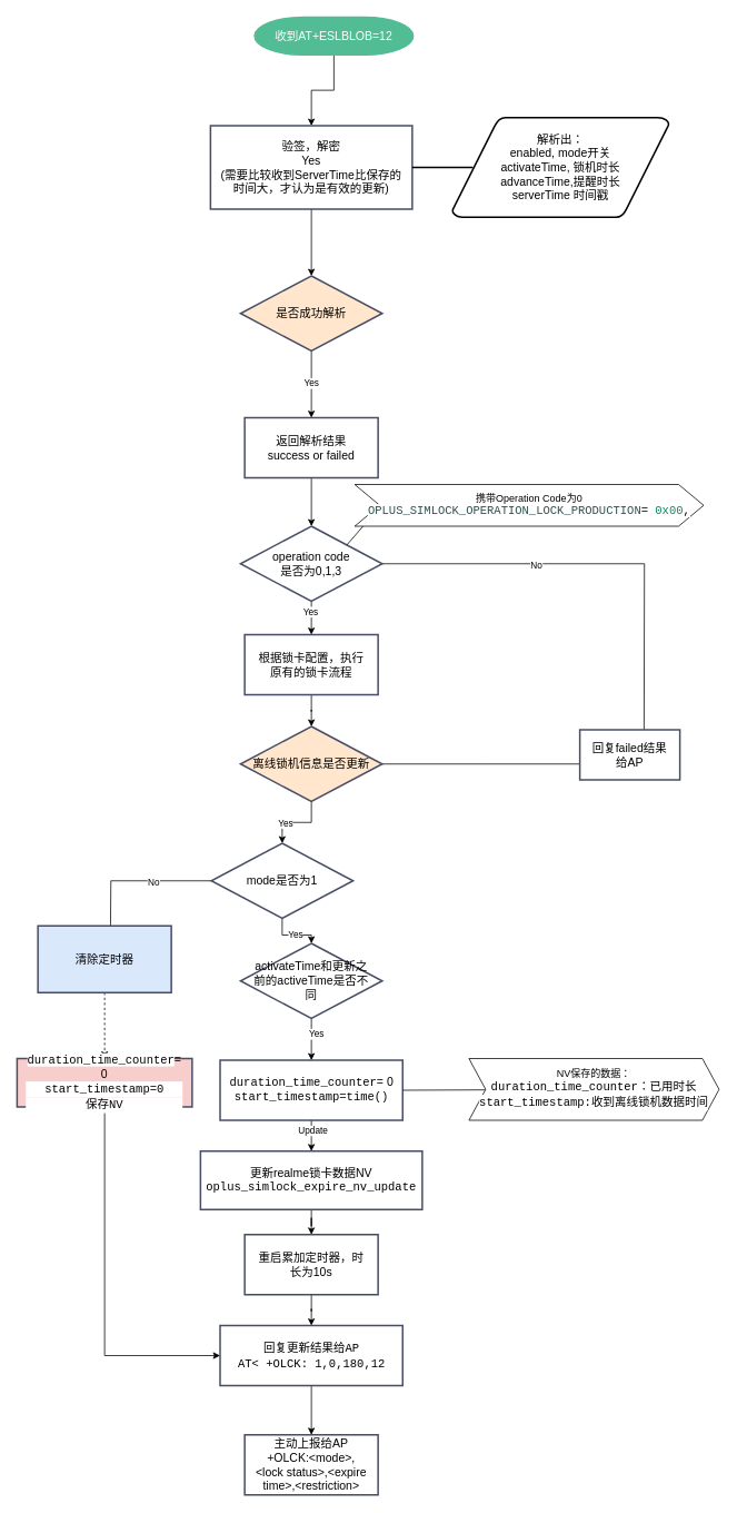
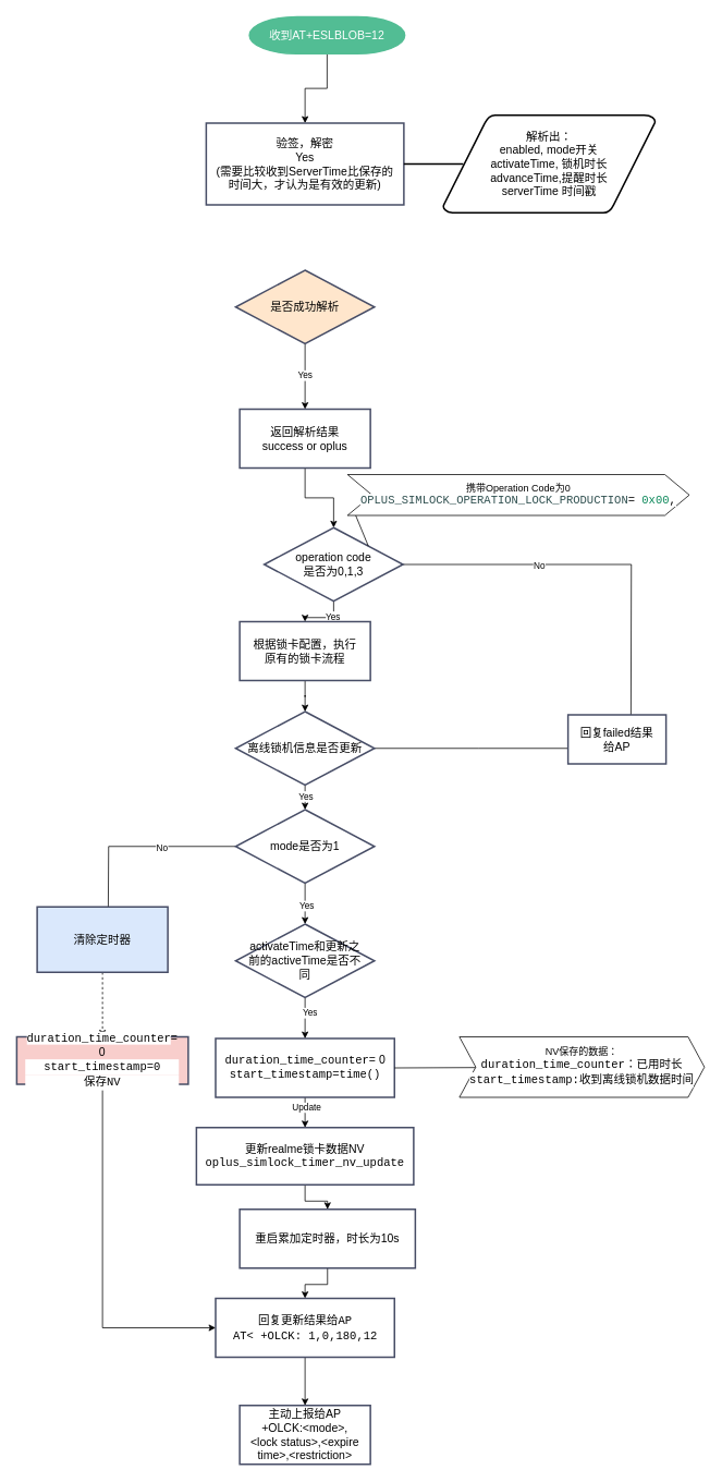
- <mxCell id="4" value="" style="edgeStyle=orthogonalEdgeStyle;rounded=0;orthogonalLoop=1;jettySize=auto;html=1;" parent="1" source="5" target="10" edge="1"><mxGeometry relative="1" as="geometry" /></mxCell>
- <mxCell id="12" value="返回解析结果&lt;div&gt;success or failed&lt;/div&gt;" style="fontSize=14;spacingLeft=10;spacingRight=10;zwfType=basicShape;rounded=0;strokeWidth=2;strokeColor=#474D66;whiteSpace=wrap;html=1;" parent="1" vertex="1"><mxGeometry x="293" y="500" width="160" height="72" as="geometry" /></mxCell>
+ <mxCell id="12" value="返回解析结果&lt;div&gt;success or oplus&lt;/div&gt;" style="fontSize=14;spacingLeft=10;spacingRight=10;zwfType=basicShape;rounded=0;strokeWidth=2;strokeColor=#474D66;whiteSpace=wrap;html=1;" parent="1" vertex="1"><mxGeometry x="293" y="500" width="160" height="72" as="geometry" /></mxCell>
- <mxCell id="17" value="operation code&lt;br&gt;是否为0,1,3" style="fontSize=14;spacingLeft=10;spacingRight=10;zwfType=basicShape;strokeWidth=2;rhombus;whiteSpace=wrap;html=1;strokeColor=#474D66;" parent="1" vertex="1"><mxGeometry x="288" y="630" width="170" height="90" as="geometry" /></mxCell>
+ <mxCell id="17" value="operation code&lt;br&gt;是否为0,1,3" style="fontSize=14;spacingLeft=10;spacingRight=10;zwfType=basicShape;strokeWidth=2;rhombus;whiteSpace=wrap;html=1;strokeColor=#474D66;" parent="1" vertex="1"><mxGeometry x="323" y="645" width="170" height="90" as="geometry" /></mxCell>
- <mxCell id="21" value="离线锁机信息是否更新" style="fontSize=14;spacingLeft=10;spacingRight=10;zwfType=basicShape;strokeWidth=2;rhombus;whiteSpace=wrap;html=1;strokeColor=#474D66;fillColor=#ffe6cc;" parent="1" vertex="1"><mxGeometry x="288" y="870" width="170" height="90" as="geometry" /></mxCell>
+ <mxCell id="21" value="离线锁机信息是否更新" style="fontSize=14;spacingLeft=10;spacingRight=10;zwfType=basicShape;strokeWidth=2;rhombus;whiteSpace=wrap;html=1;strokeColor=#474D66;" parent="1" vertex="1"><mxGeometry x="288" y="870" width="170" height="90" as="geometry" /></mxCell>
- <mxCell id="33" value="mode是否为1" style="fontSize=14;spacingLeft=10;spacingRight=10;zwfType=basicShape;strokeWidth=2;rhombus;whiteSpace=wrap;html=1;strokeColor=#474D66;" parent="1" vertex="1"><mxGeometry x="253" y="1010" width="170" height="90" as="geometry" /></mxCell>
+ <mxCell id="33" value="mode是否为1" style="fontSize=14;spacingLeft=10;spacingRight=10;zwfType=basicShape;strokeWidth=2;rhombus;whiteSpace=wrap;html=1;strokeColor=#474D66;" parent="1" vertex="1"><mxGeometry x="288" y="990" width="170" height="90" as="geometry" /></mxCell>
- <mxCell id="50" value="更新realme锁卡数据NV&lt;div&gt;&lt;div style=&quot;background-color: rgb(255, 255, 255); font-family: Consolas, &amp;quot;Courier New&amp;quot;, monospace; line-height: 19px; white-space: pre;&quot;&gt;oplus_simlock_expire_nv_update&lt;/div&gt;&lt;/div&gt;" style="fontSize=14;spacingLeft=10;spacingRight=10;zwfType=basicShape;rounded=0;strokeWidth=2;strokeColor=#474D66;whiteSpace=wrap;html=1;" vertex="1" parent="1"><mxGeometry x="240" y="1379" width="266" height="70" as="geometry" /></mxCell>
+ <mxCell id="50" value="更新realme锁卡数据NV&lt;div&gt;&lt;div style=&quot;background-color: rgb(255, 255, 255); font-family: Consolas, &amp;quot;Courier New&amp;quot;, monospace; line-height: 19px; white-space: pre;&quot;&gt;oplus_simlock_timer_nv_update&lt;/div&gt;&lt;/div&gt;" style="fontSize=14;spacingLeft=10;spacingRight=10;zwfType=basicShape;rounded=0;strokeWidth=2;strokeColor=#474D66;whiteSpace=wrap;html=1;" vertex="1" parent="1"><mxGeometry x="240" y="1379" width="266" height="70" as="geometry" /></mxCell>
- <mxCell id="23" value="重启累加定时器，时长为10s" style="fontSize=14;spacingLeft=10;spacingRight=10;zwfType=basicShape;rounded=0;strokeWidth=2;strokeColor=#474D66;whiteSpace=wrap;html=1;" parent="1" vertex="1"><mxGeometry x="293" y="1479" width="160" height="72" as="geometry" /></mxCell>
+ <mxCell id="23" value="重启累加定时器，时长为10s" style="fontSize=14;spacingLeft=10;spacingRight=10;zwfType=basicShape;rounded=0;strokeWidth=2;strokeColor=#474D66;whiteSpace=wrap;html=1;" parent="1" vertex="1"><mxGeometry x="293" y="1479" width="215" height="72" as="geometry" /></mxCell>
